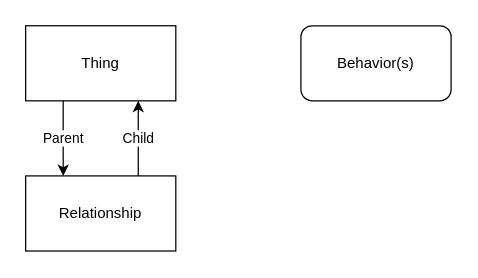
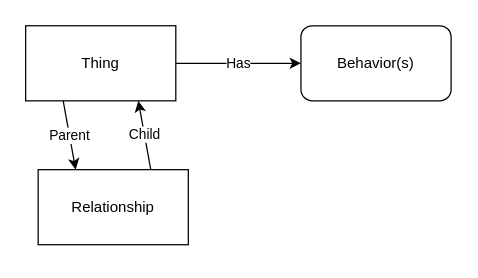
+ <mxCell id="4" value="Has" style="endArrow=classic;html=1;rounded=0;exitX=1;exitY=0.5;exitDx=0;exitDy=0;entryX=0;entryY=0.5;entryDx=0;entryDy=0;" edge="1" parent="1" source="2" target="3"><mxGeometry width="50" height="50" relative="1" as="geometry"><mxPoint x="280" y="340" as="sourcePoint" /><mxPoint x="330" y="290" as="targetPoint" /></mxGeometry></mxCell>
- <mxCell id="5" value="Relationship" style="rounded=0;whiteSpace=wrap;html=1;" vertex="1" parent="1"><mxGeometry x="20" y="140" width="120" height="60" as="geometry" /></mxCell>
+ <mxCell id="5" value="Relationship" style="rounded=0;whiteSpace=wrap;html=1;" vertex="1" parent="1"><mxGeometry x="30" y="135" width="120" height="60" as="geometry" /></mxCell>
